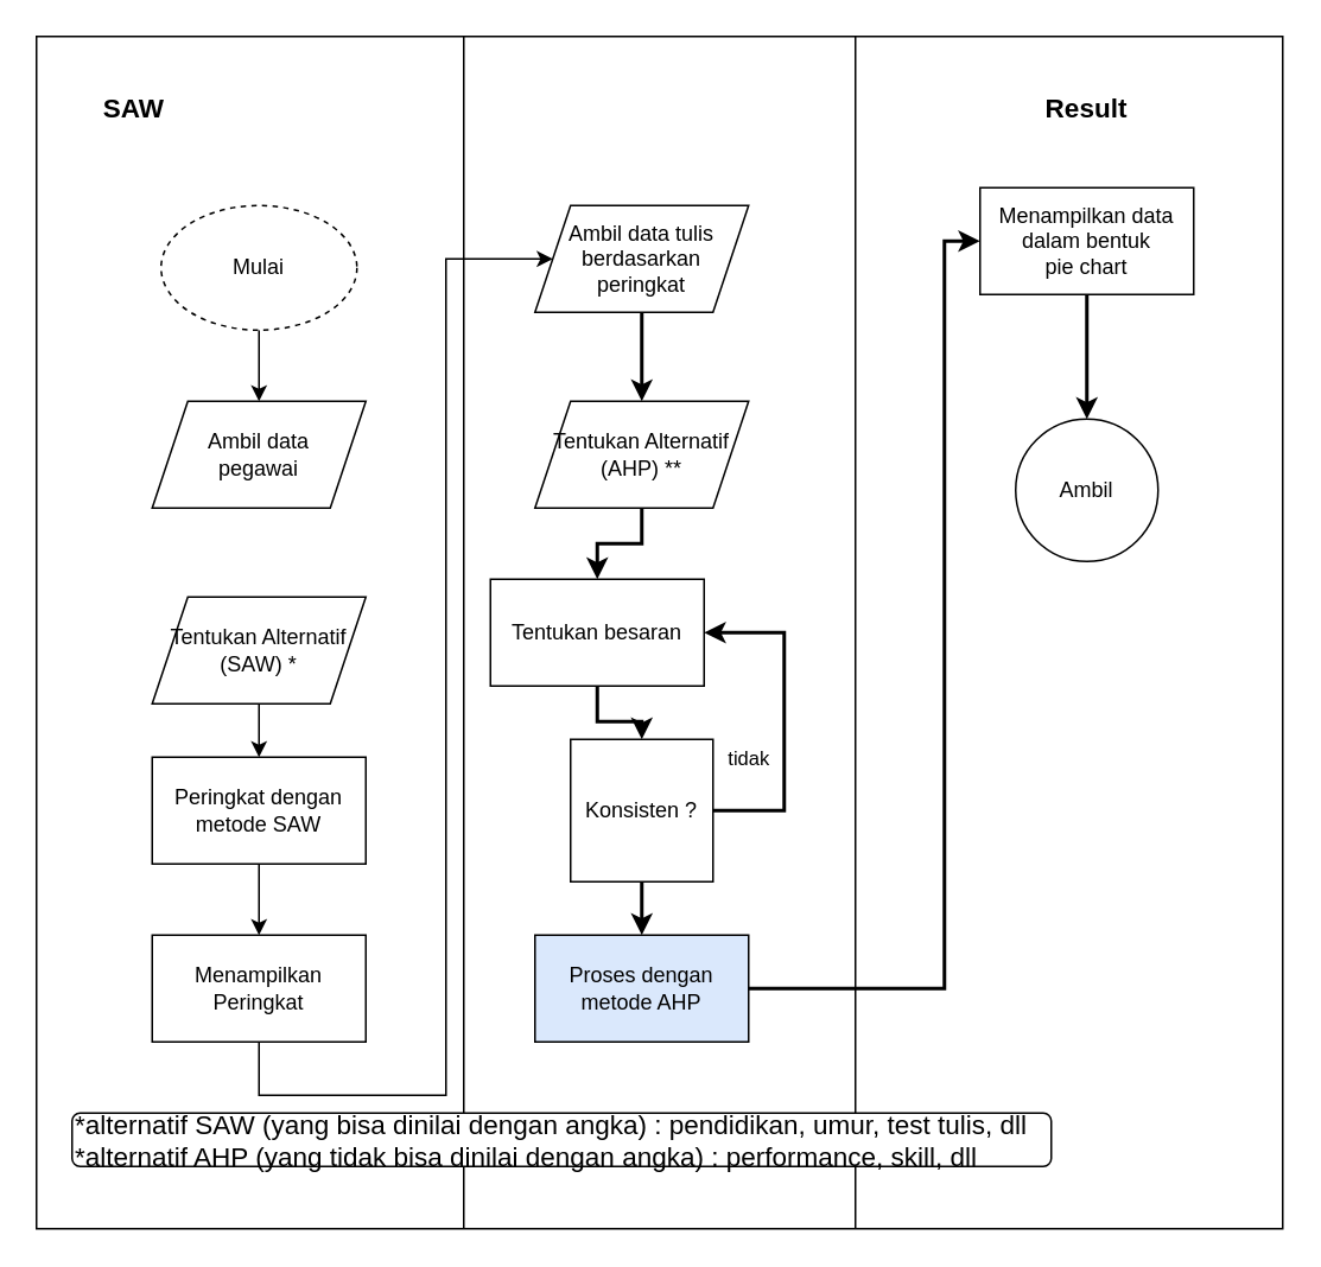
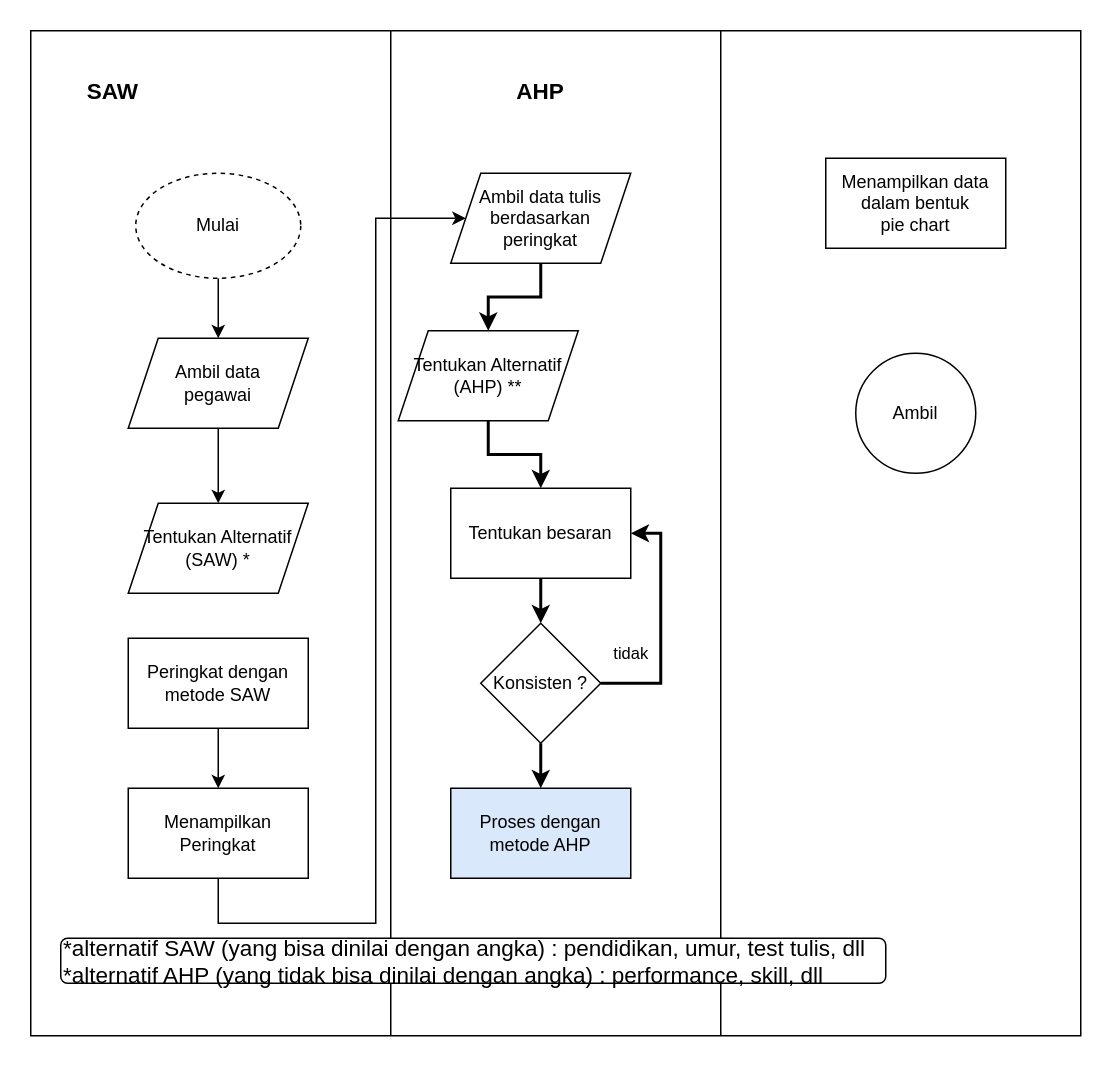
+ <mxCell id="25" value="&lt;b&gt;&lt;font style=&quot;font-size: 15px;&quot;&gt;AHP&lt;/font&gt;&lt;/b&gt;" style="text;html=1;strokeColor=none;fillColor=none;align=center;verticalAlign=middle;whiteSpace=wrap;rounded=0;" vertex="1" parent="1"><mxGeometry x="330" y="45" width="60" height="30" as="geometry" /></mxCell>
- <mxCell id="26" value="&lt;b&gt;&lt;font style=&quot;font-size: 15px;&quot;&gt;Result&lt;/font&gt;&lt;/b&gt;" style="text;html=1;strokeColor=none;fillColor=none;align=center;verticalAlign=middle;whiteSpace=wrap;rounded=0;" vertex="1" parent="1"><mxGeometry x="580" y="45" width="60" height="30" as="geometry" /></mxCell>
- <mxCell id="27" value="" style="edgeStyle=orthogonalEdgeStyle;rounded=0;orthogonalLoop=1;jettySize=auto;html=1;strokeWidth=2;fontSize=15;" edge="1" parent="1" source="28" target="29"><mxGeometry relative="1" as="geometry" /></mxCell>
- <mxCell id="16" value="Tentukan Alternatif&lt;br&gt;(AHP) **" style="shape=parallelogram;perimeter=parallelogramPerimeter;whiteSpace=wrap;html=1;fixedSize=1;" vertex="1" parent="1"><mxGeometry x="300" y="225" width="120" height="60" as="geometry" /></mxCell>
+ <mxCell id="16" value="Tentukan Alternatif&lt;br&gt;(AHP) **" style="shape=parallelogram;perimeter=parallelogramPerimeter;whiteSpace=wrap;html=1;fixedSize=1;" vertex="1" parent="1"><mxGeometry x="265" y="220" width="120" height="60" as="geometry" /></mxCell>
+ <mxCell id="5" value="" style="edgeStyle=orthogonalEdgeStyle;rounded=0;orthogonalLoop=1;jettySize=auto;html=1;" edge="1" parent="1" source="6" target="8"><mxGeometry relative="1" as="geometry" /></mxCell>
- <mxCell id="18" value="Tentukan besaran" style="whiteSpace=wrap;html=1;" vertex="1" parent="1"><mxGeometry x="275" y="325" width="120" height="60" as="geometry" /></mxCell>
+ <mxCell id="18" value="Tentukan besaran" style="whiteSpace=wrap;html=1;" vertex="1" parent="1"><mxGeometry x="300" y="325" width="120" height="60" as="geometry" /></mxCell>
- <mxCell id="22" value="" style="edgeStyle=orthogonalEdgeStyle;rounded=0;orthogonalLoop=1;jettySize=auto;html=1;strokeWidth=2;fontSize=15;" edge="1" parent="1" source="23" target="28"><mxGeometry relative="1" as="geometry"><Array as="points"><mxPoint x="530" y="555" /><mxPoint x="530" y="135" /></Array></mxGeometry></mxCell>
- <mxCell id="7" value="" style="edgeStyle=orthogonalEdgeStyle;rounded=0;orthogonalLoop=1;jettySize=auto;html=1;" edge="1" parent="1" source="8" target="10"><mxGeometry relative="1" as="geometry" /></mxCell>
- <mxCell id="21" value="Konsisten ?" style="whiteSpace=wrap;html=1;rounded=0;" vertex="1" parent="1"><mxGeometry x="320" y="415" width="80" height="80" as="geometry" /></mxCell>
+ <mxCell id="21" value="Konsisten ?" style="rhombus;whiteSpace=wrap;html=1;" vertex="1" parent="1"><mxGeometry x="320" y="415" width="80" height="80" as="geometry" /></mxCell>
